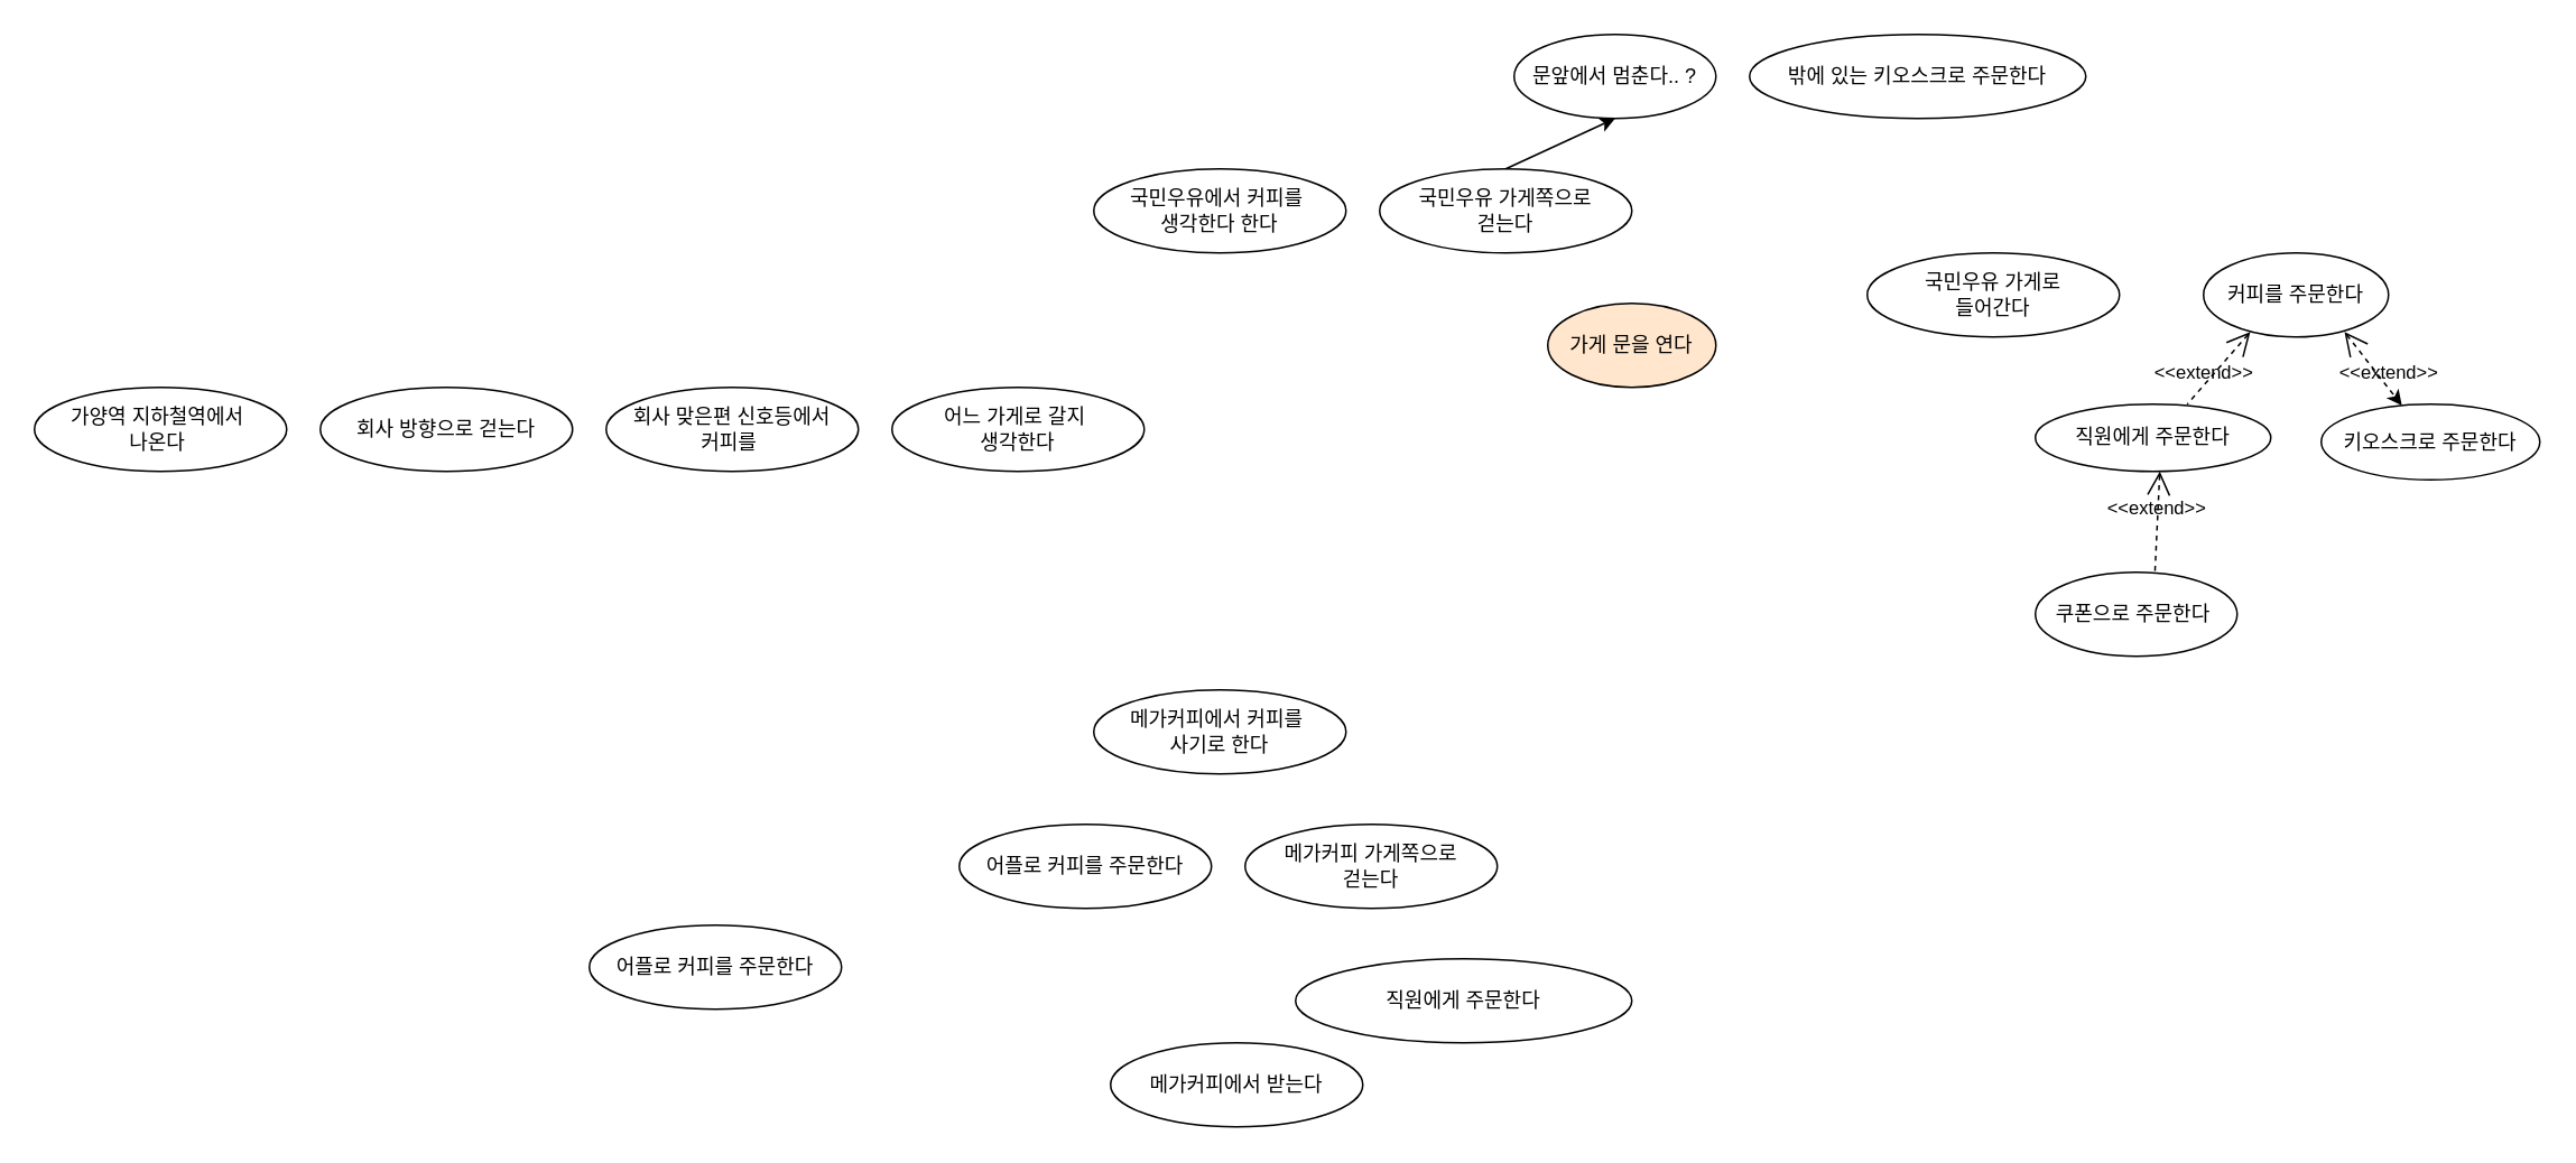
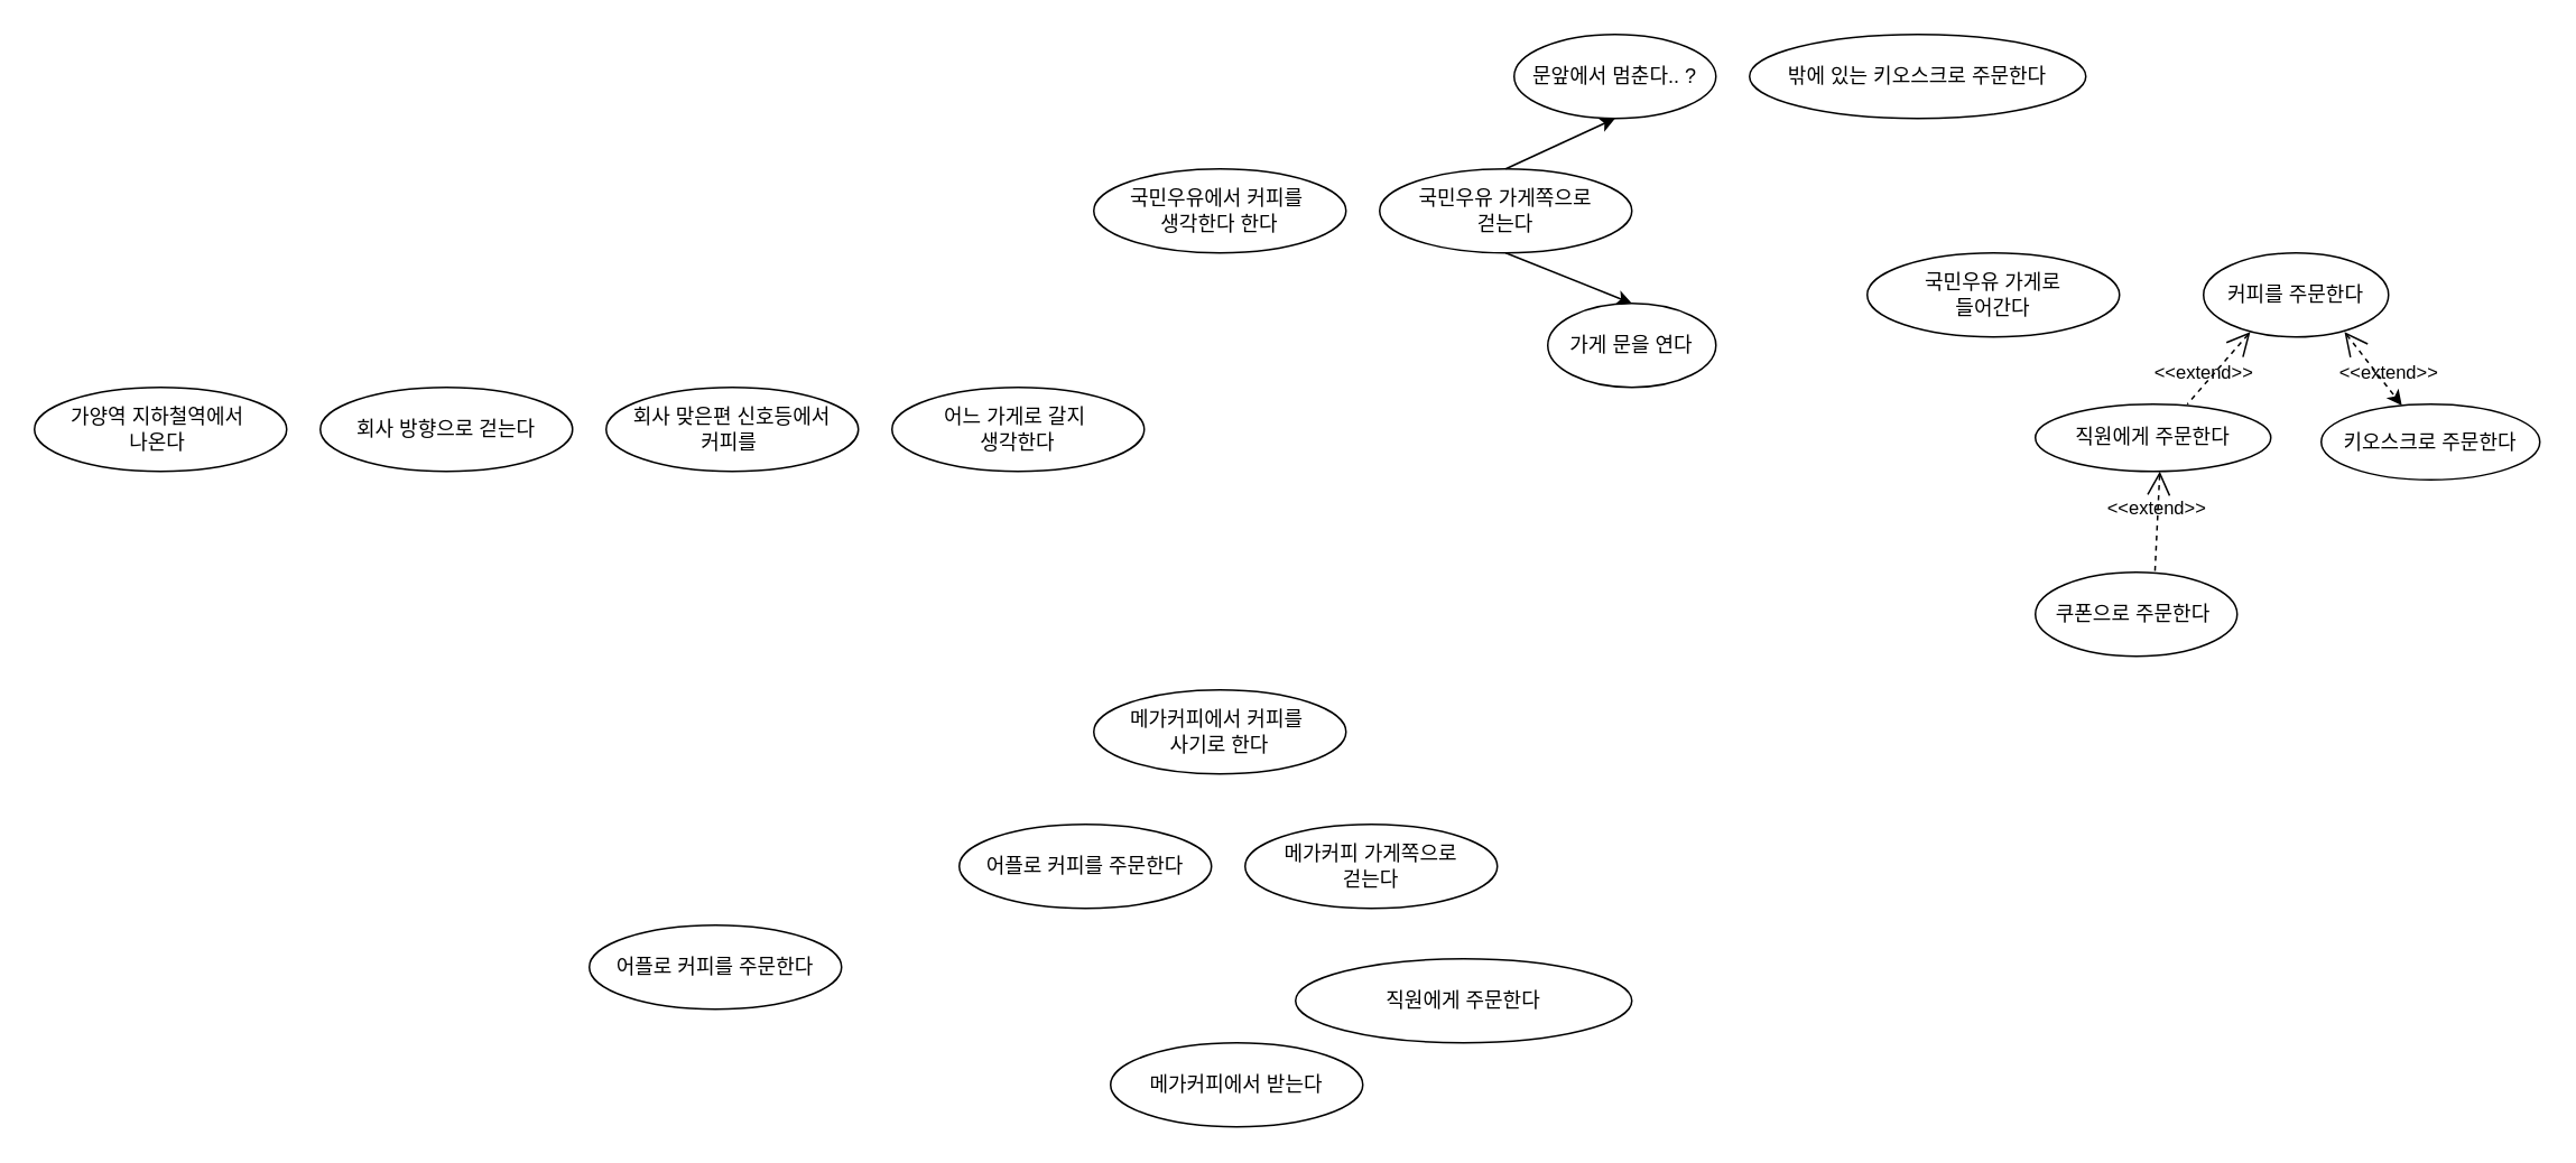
+ <mxCell id="26" value="" style="endArrow=classic;html=1;rounded=0;entryX=0.5;entryY=0;entryDx=0;entryDy=0;exitX=0.5;exitY=1;exitDx=0;exitDy=0;" edge="1" parent="1" source="12" target="25"><mxGeometry width="50" height="50" relative="1" as="geometry"><mxPoint x="920" y="150" as="sourcePoint" /><mxPoint x="962" y="128" as="targetPoint" /></mxGeometry></mxCell>
- <mxCell id="25" value="가게 문을 연다" style="ellipse;whiteSpace=wrap;html=1;fillColor=#ffe6cc;" vertex="1" parent="1"><mxGeometry x="920" y="180" width="100" height="50" as="geometry" /></mxCell>
+ <mxCell id="25" value="가게 문을 연다" style="ellipse;whiteSpace=wrap;html=1;" vertex="1" parent="1"><mxGeometry x="920" y="180" width="100" height="50" as="geometry" /></mxCell>
